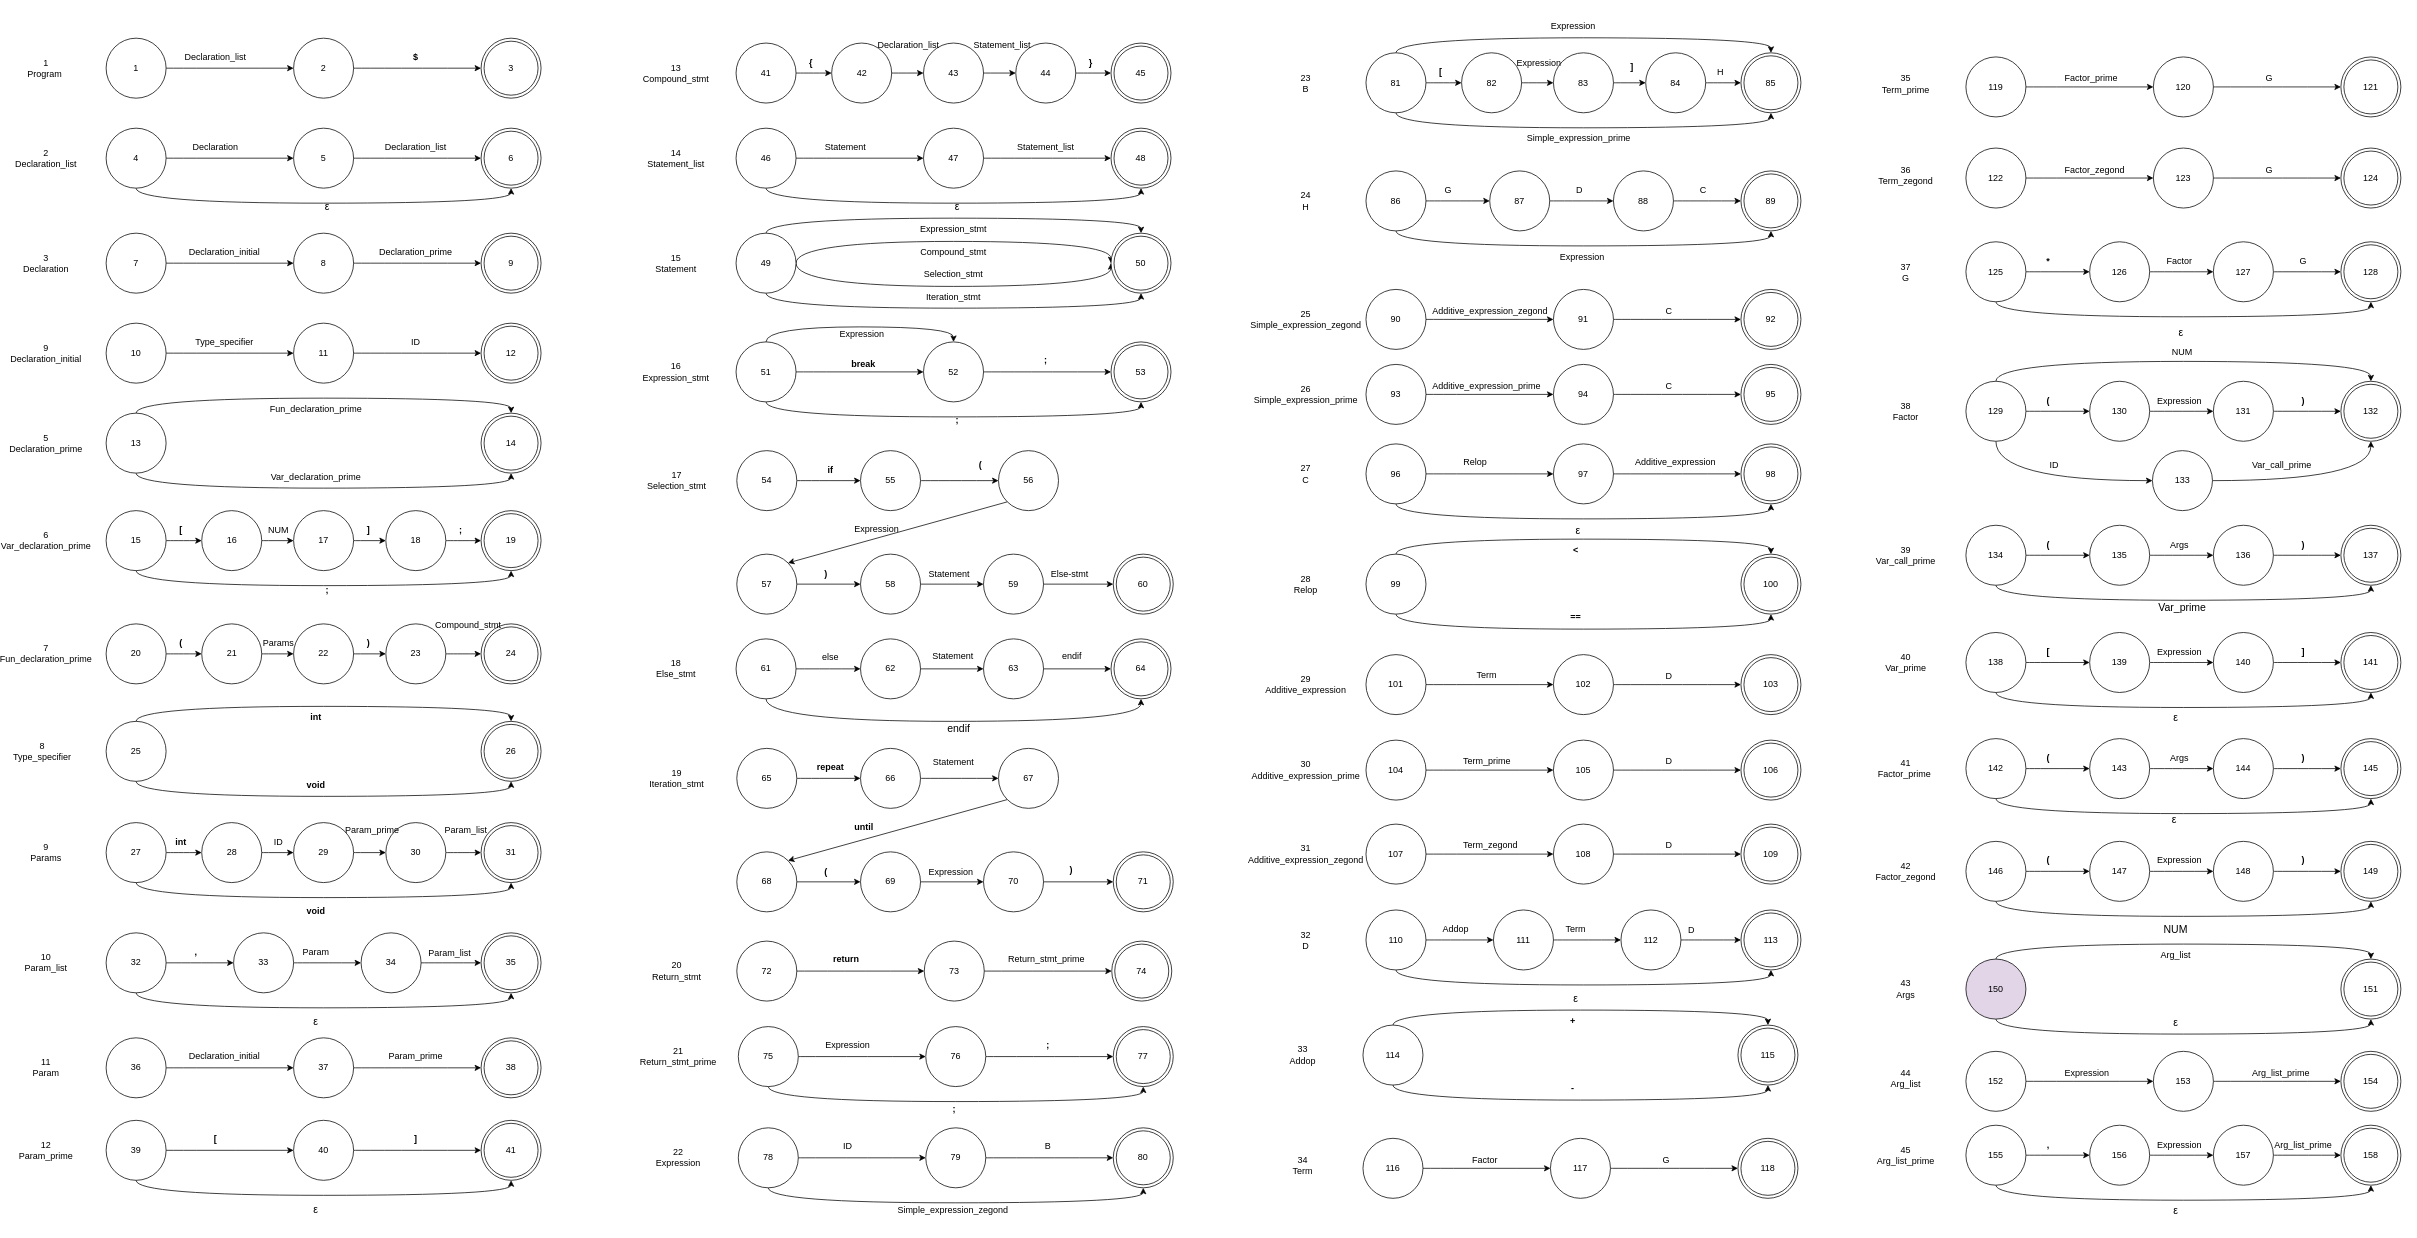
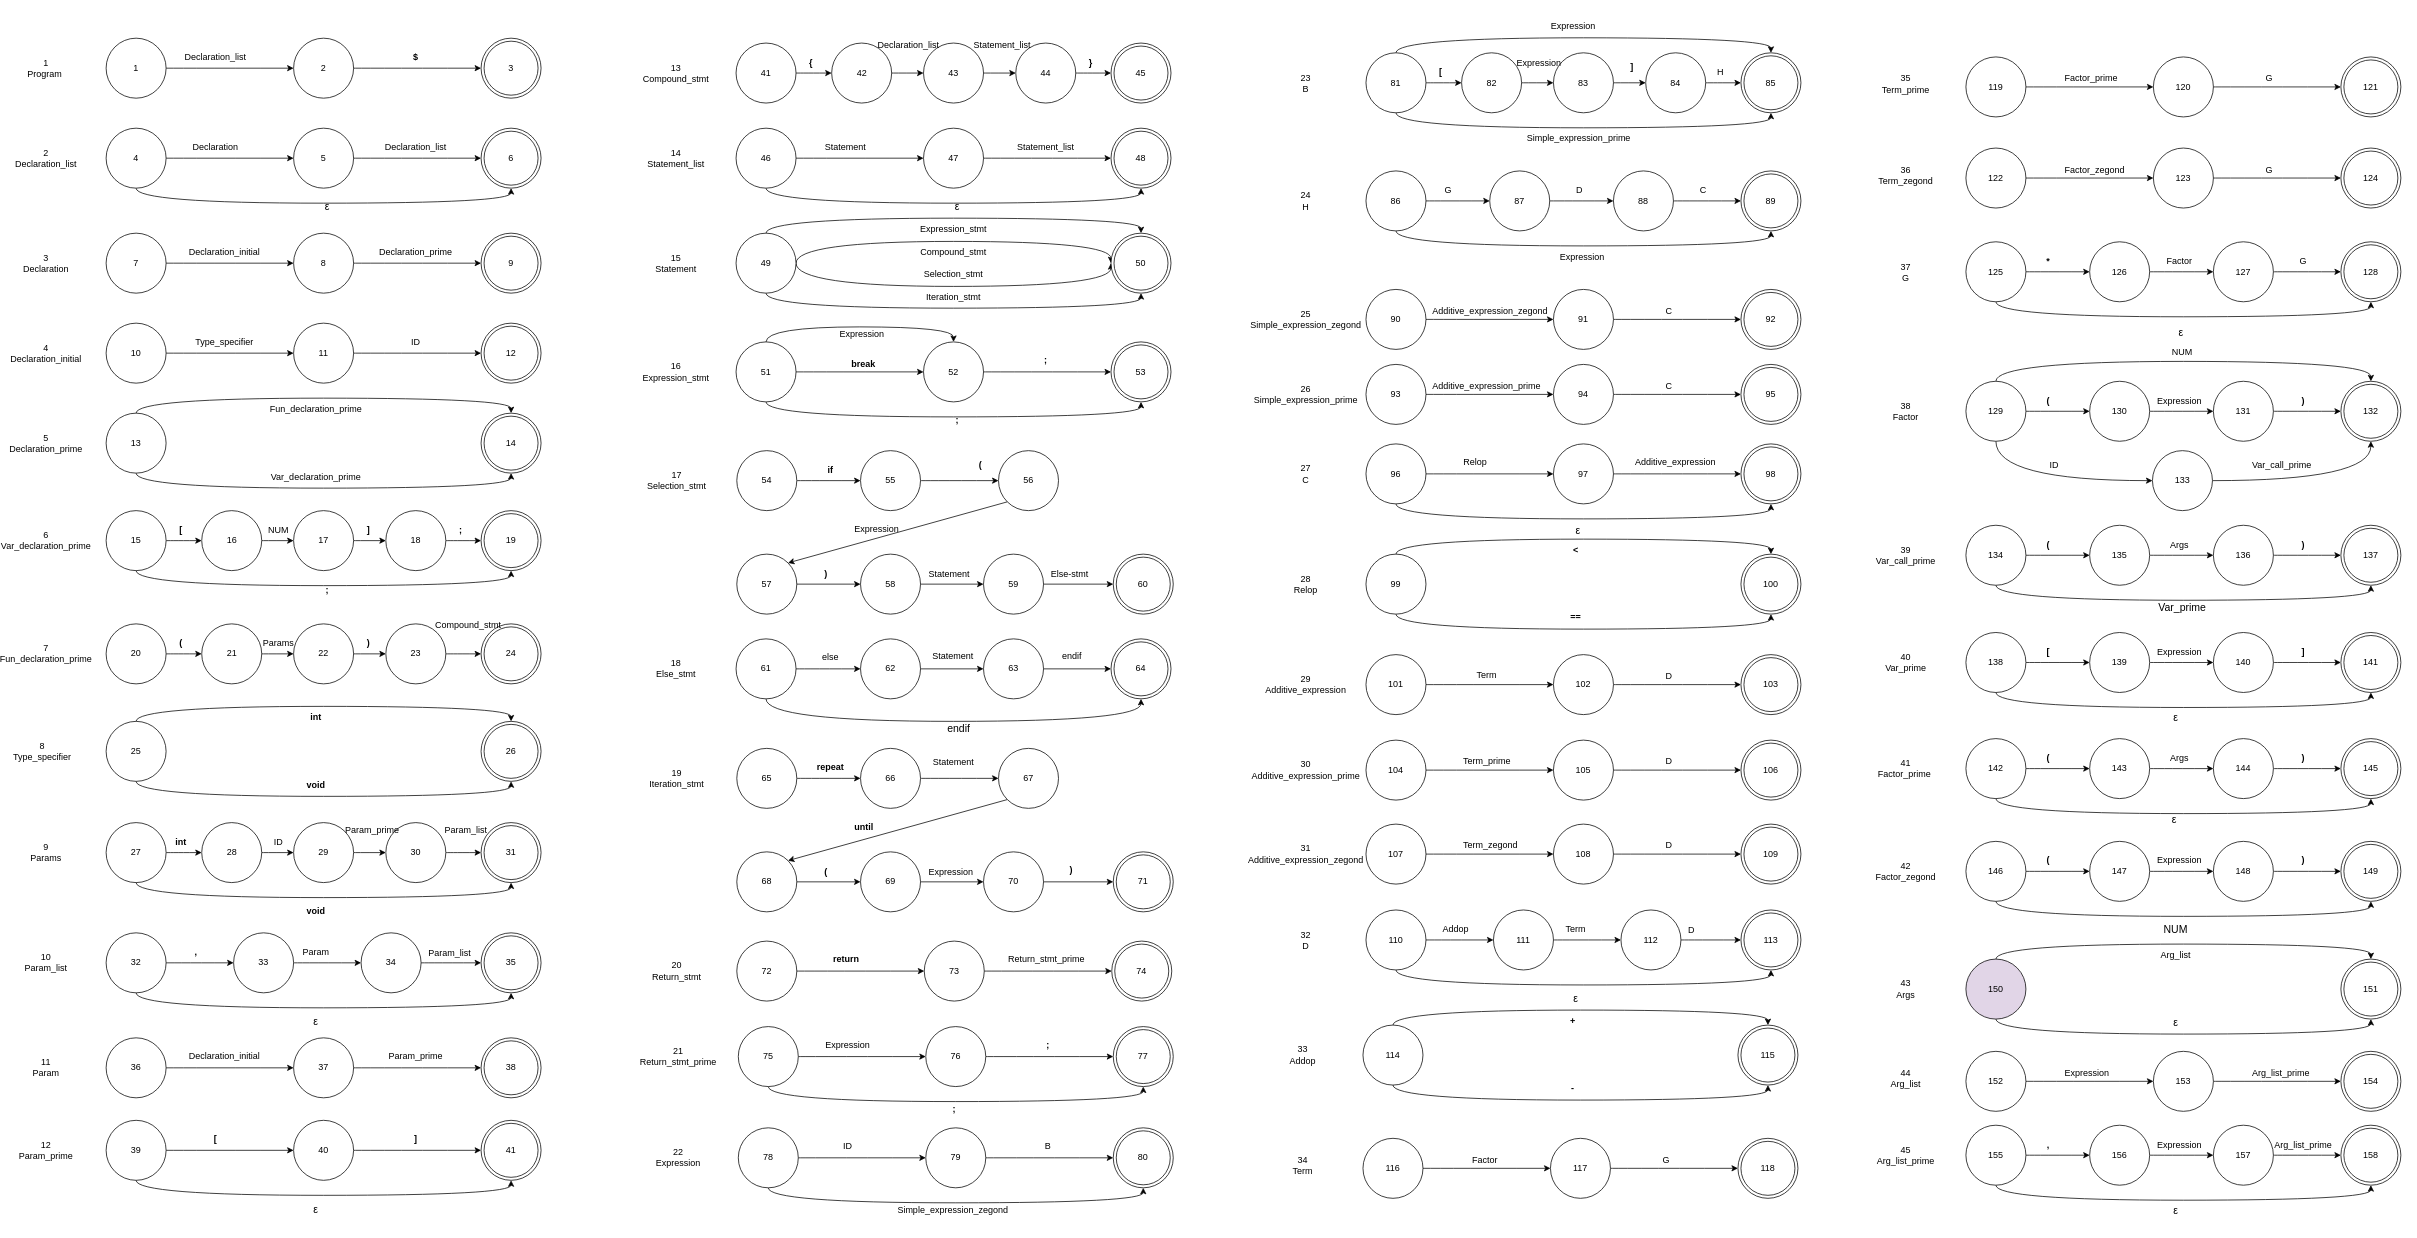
- <mxCell id="35" value="9 Declaration_initial" style="text;html=1;strokeColor=none;fillColor=none;align=center;verticalAlign=middle;whiteSpace=wrap;rounded=0;" vertex="1" parent="1"><mxGeometry x="25" y="455" width="60" height="30" as="geometry" /></mxCell>
+ <mxCell id="35" value="4 Declaration_initial" style="text;html=1;strokeColor=none;fillColor=none;align=center;verticalAlign=middle;whiteSpace=wrap;rounded=0;" vertex="1" parent="1"><mxGeometry x="25" y="455" width="60" height="30" as="geometry" /></mxCell>
